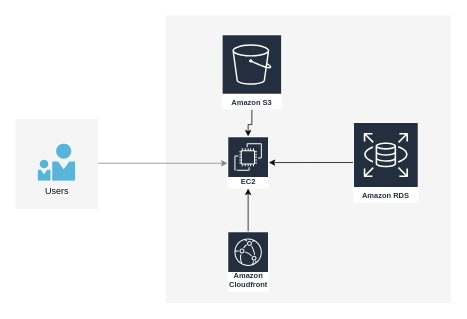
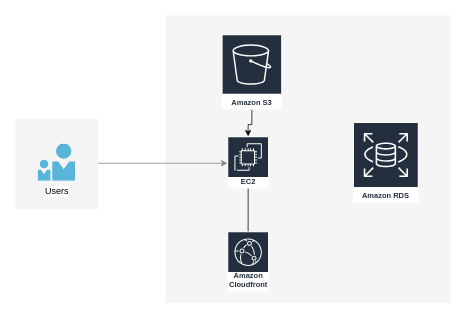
- <mxCell id="11" value="" style="edgeStyle=orthogonalEdgeStyle;rounded=0;orthogonalLoop=1;jettySize=auto;html=1;" edge="1" parent="1" source="12" target="6"><mxGeometry relative="1" as="geometry" /></mxCell>
- <mxCell id="9" value="" style="edgeStyle=orthogonalEdgeStyle;rounded=0;orthogonalLoop=1;jettySize=auto;html=1;" edge="1" parent="1" source="10" target="6"><mxGeometry relative="1" as="geometry" /></mxCell>
+ <mxCell id="9" value="" style="edgeStyle=orthogonalEdgeStyle;rounded=0;orthogonalLoop=1;jettySize=auto;html=1;endArrow=none;" edge="1" parent="1" source="10" target="6"><mxGeometry relative="1" as="geometry" /></mxCell>
